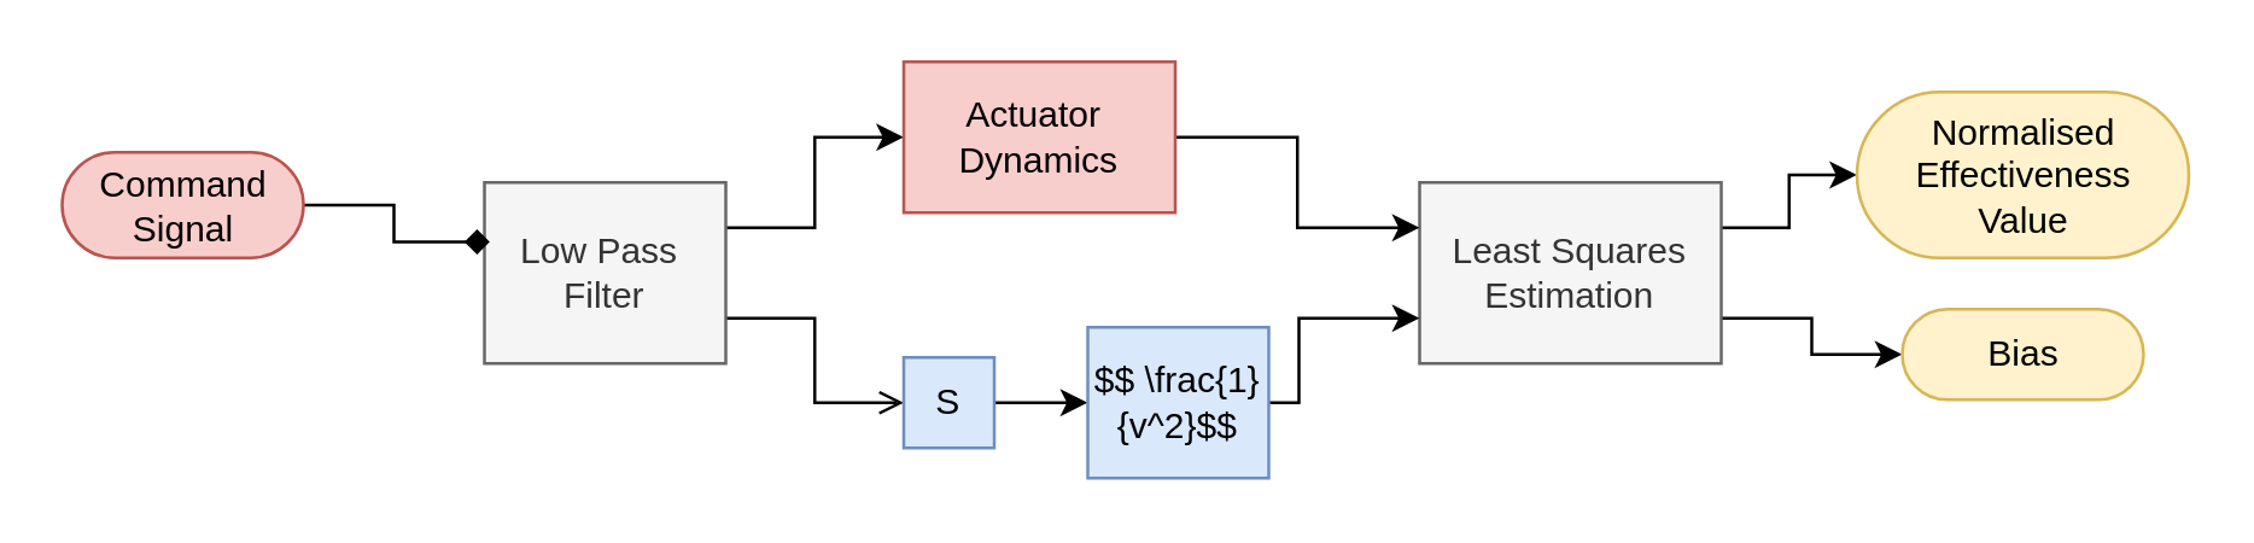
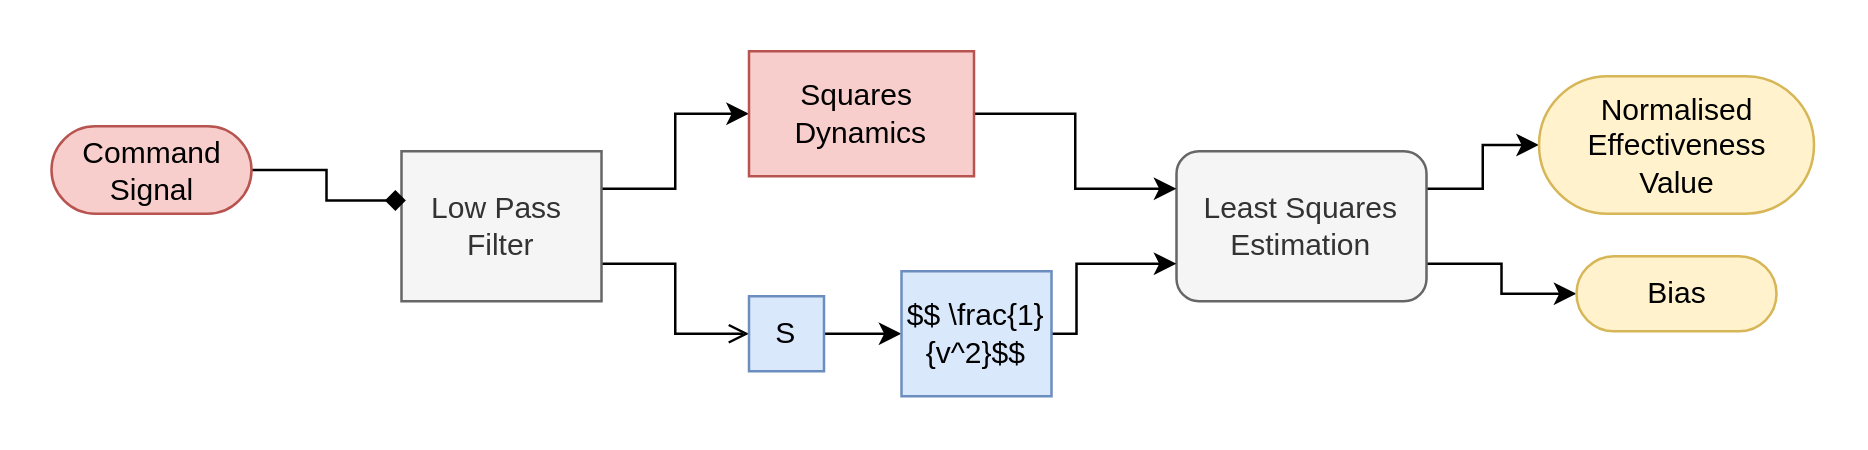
- <mxCell id="17" value="Actuator&amp;nbsp;&lt;br&gt;Dynamics" style="rounded=0;whiteSpace=wrap;html=1;fillColor=#f8cecc;strokeColor=#b85450;" vertex="1" parent="1"><mxGeometry x="299" y="20" width="90" height="50" as="geometry" /></mxCell>
+ <mxCell id="17" value="Squares&amp;nbsp;&lt;br&gt;Dynamics" style="rounded=0;whiteSpace=wrap;html=1;fillColor=#f8cecc;strokeColor=#b85450;" vertex="1" parent="1"><mxGeometry x="299" y="20" width="90" height="50" as="geometry" /></mxCell>
- <mxCell id="7" value="Least Squares&lt;br&gt;Estimation" style="rounded=0;whiteSpace=wrap;html=1;fillColor=#f5f5f5;fontColor=#333333;strokeColor=#666666;" vertex="1" parent="1"><mxGeometry x="470" y="60" width="100" height="60" as="geometry" /></mxCell>
+ <mxCell id="7" value="Least Squares&lt;br&gt;Estimation" style="whiteSpace=wrap;html=1;fillColor=#f5f5f5;fontColor=#333333;strokeColor=#666666;rounded=1;" vertex="1" parent="1"><mxGeometry x="470" y="60" width="100" height="60" as="geometry" /></mxCell>
